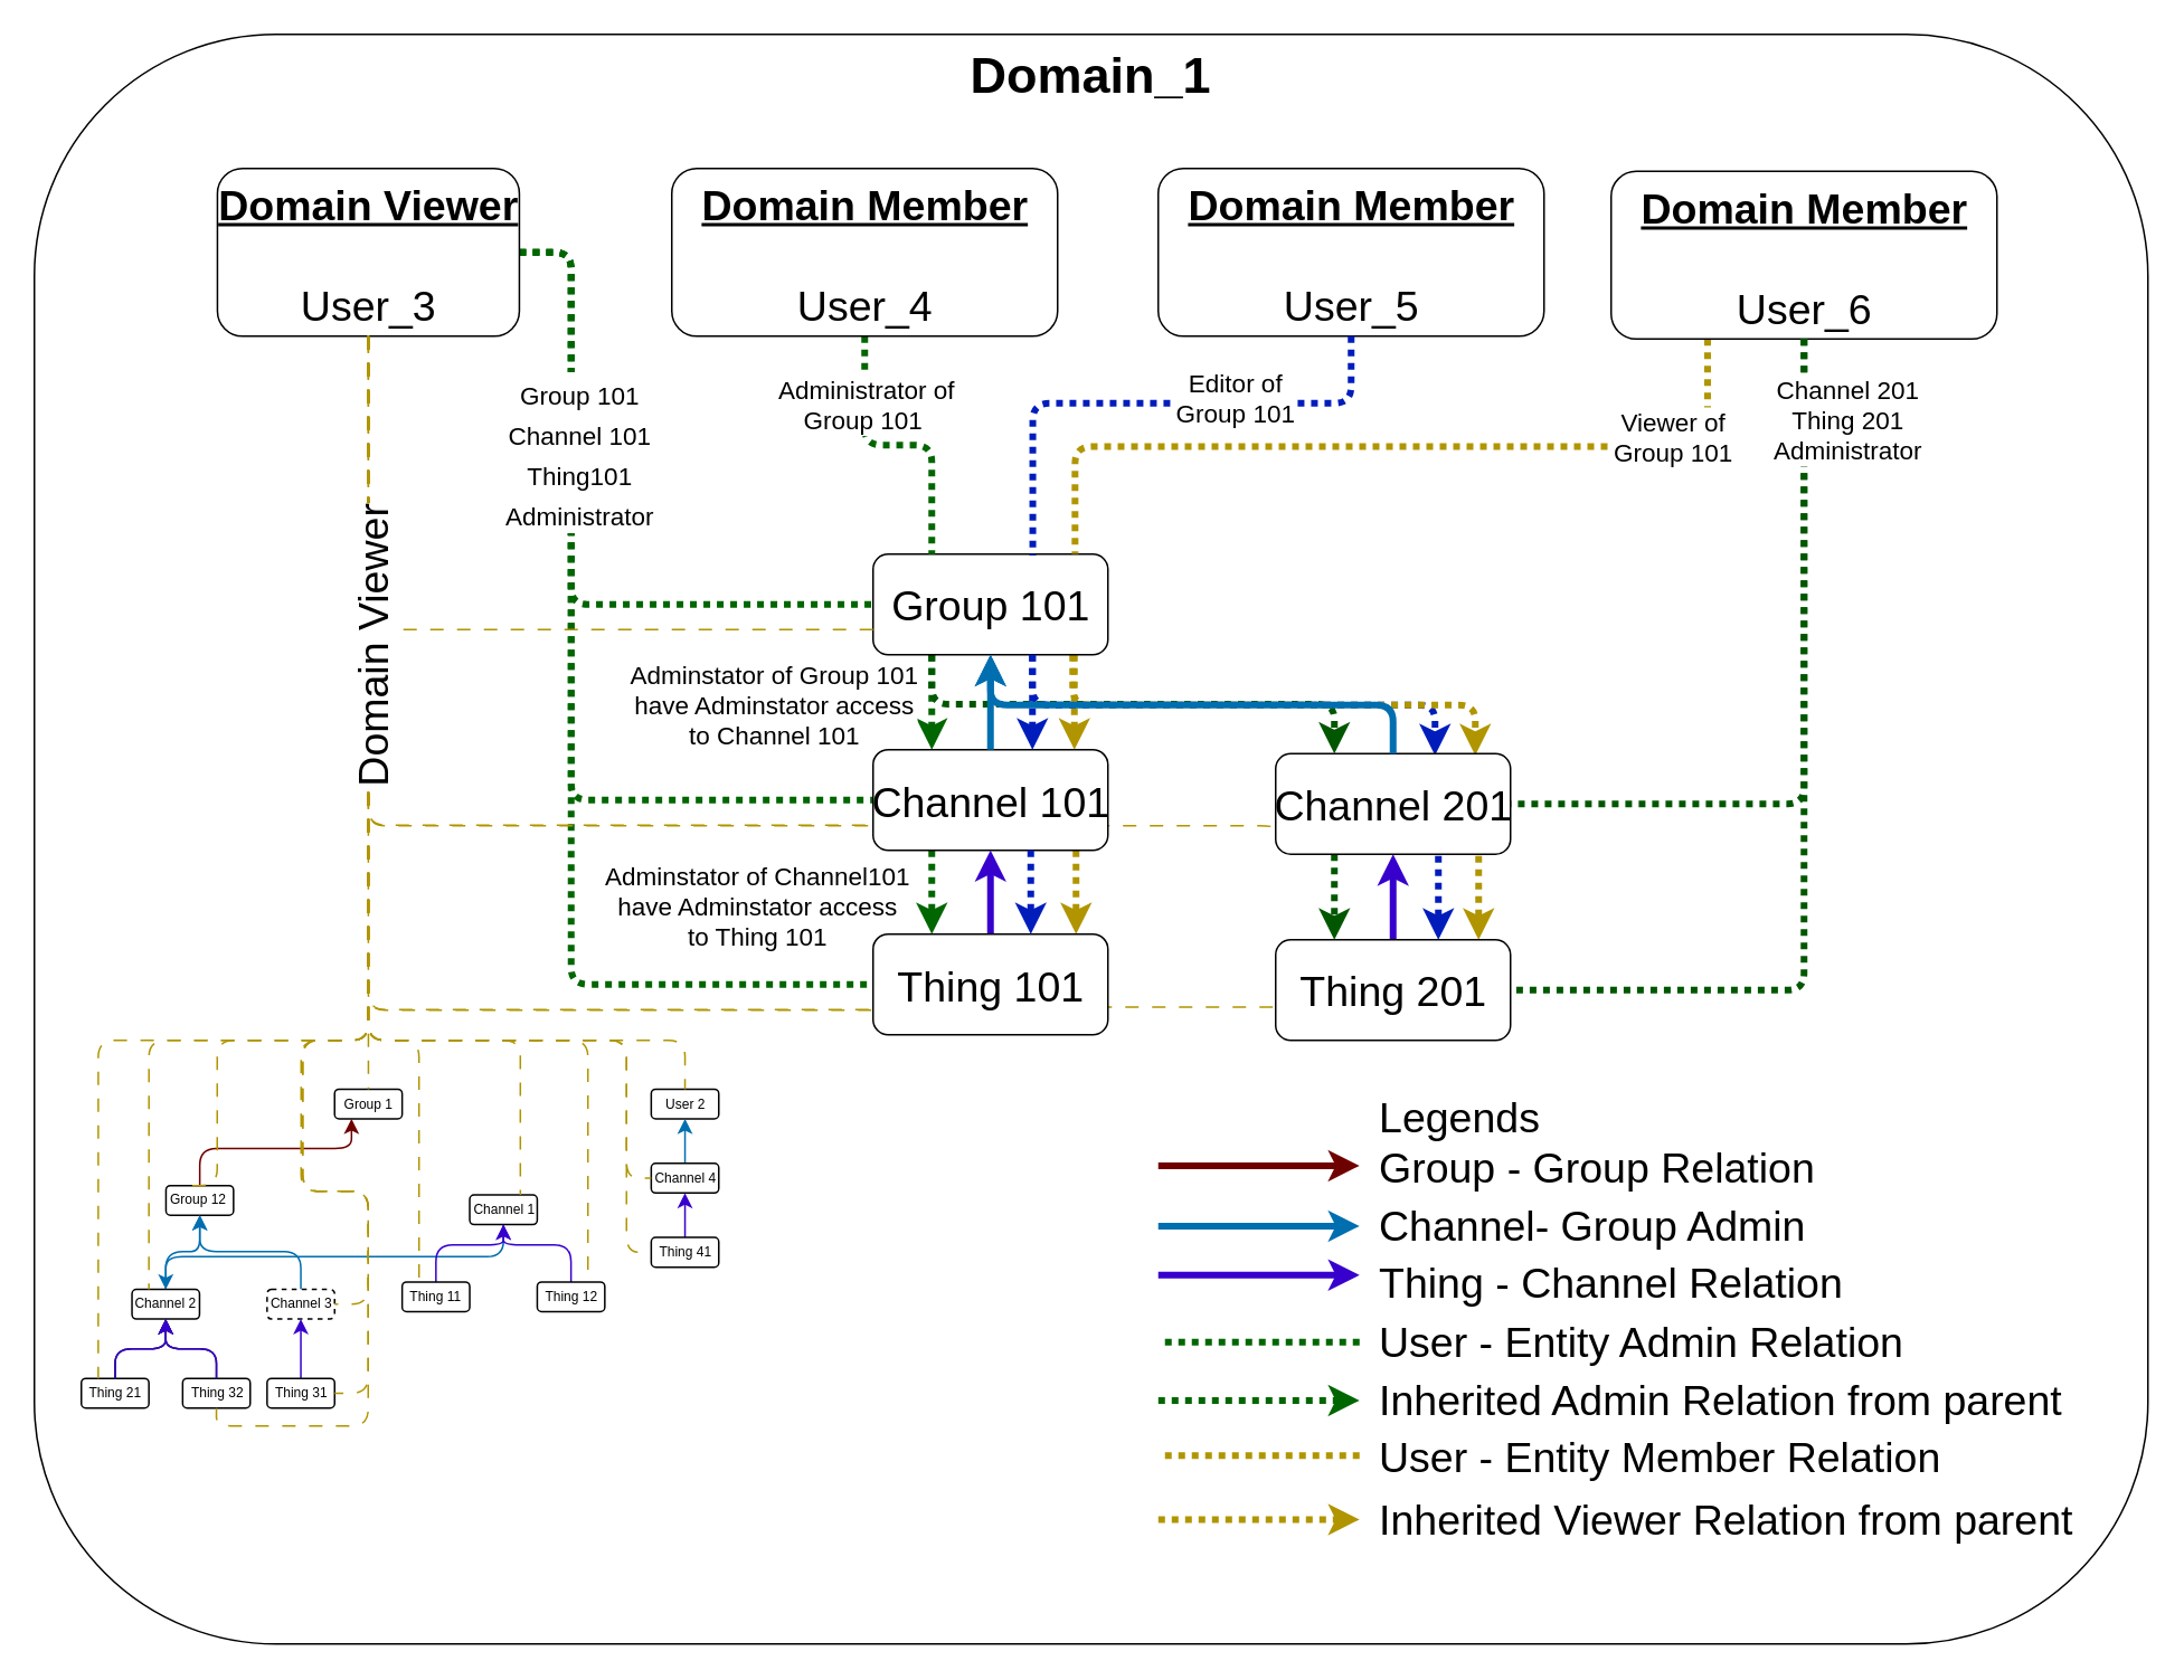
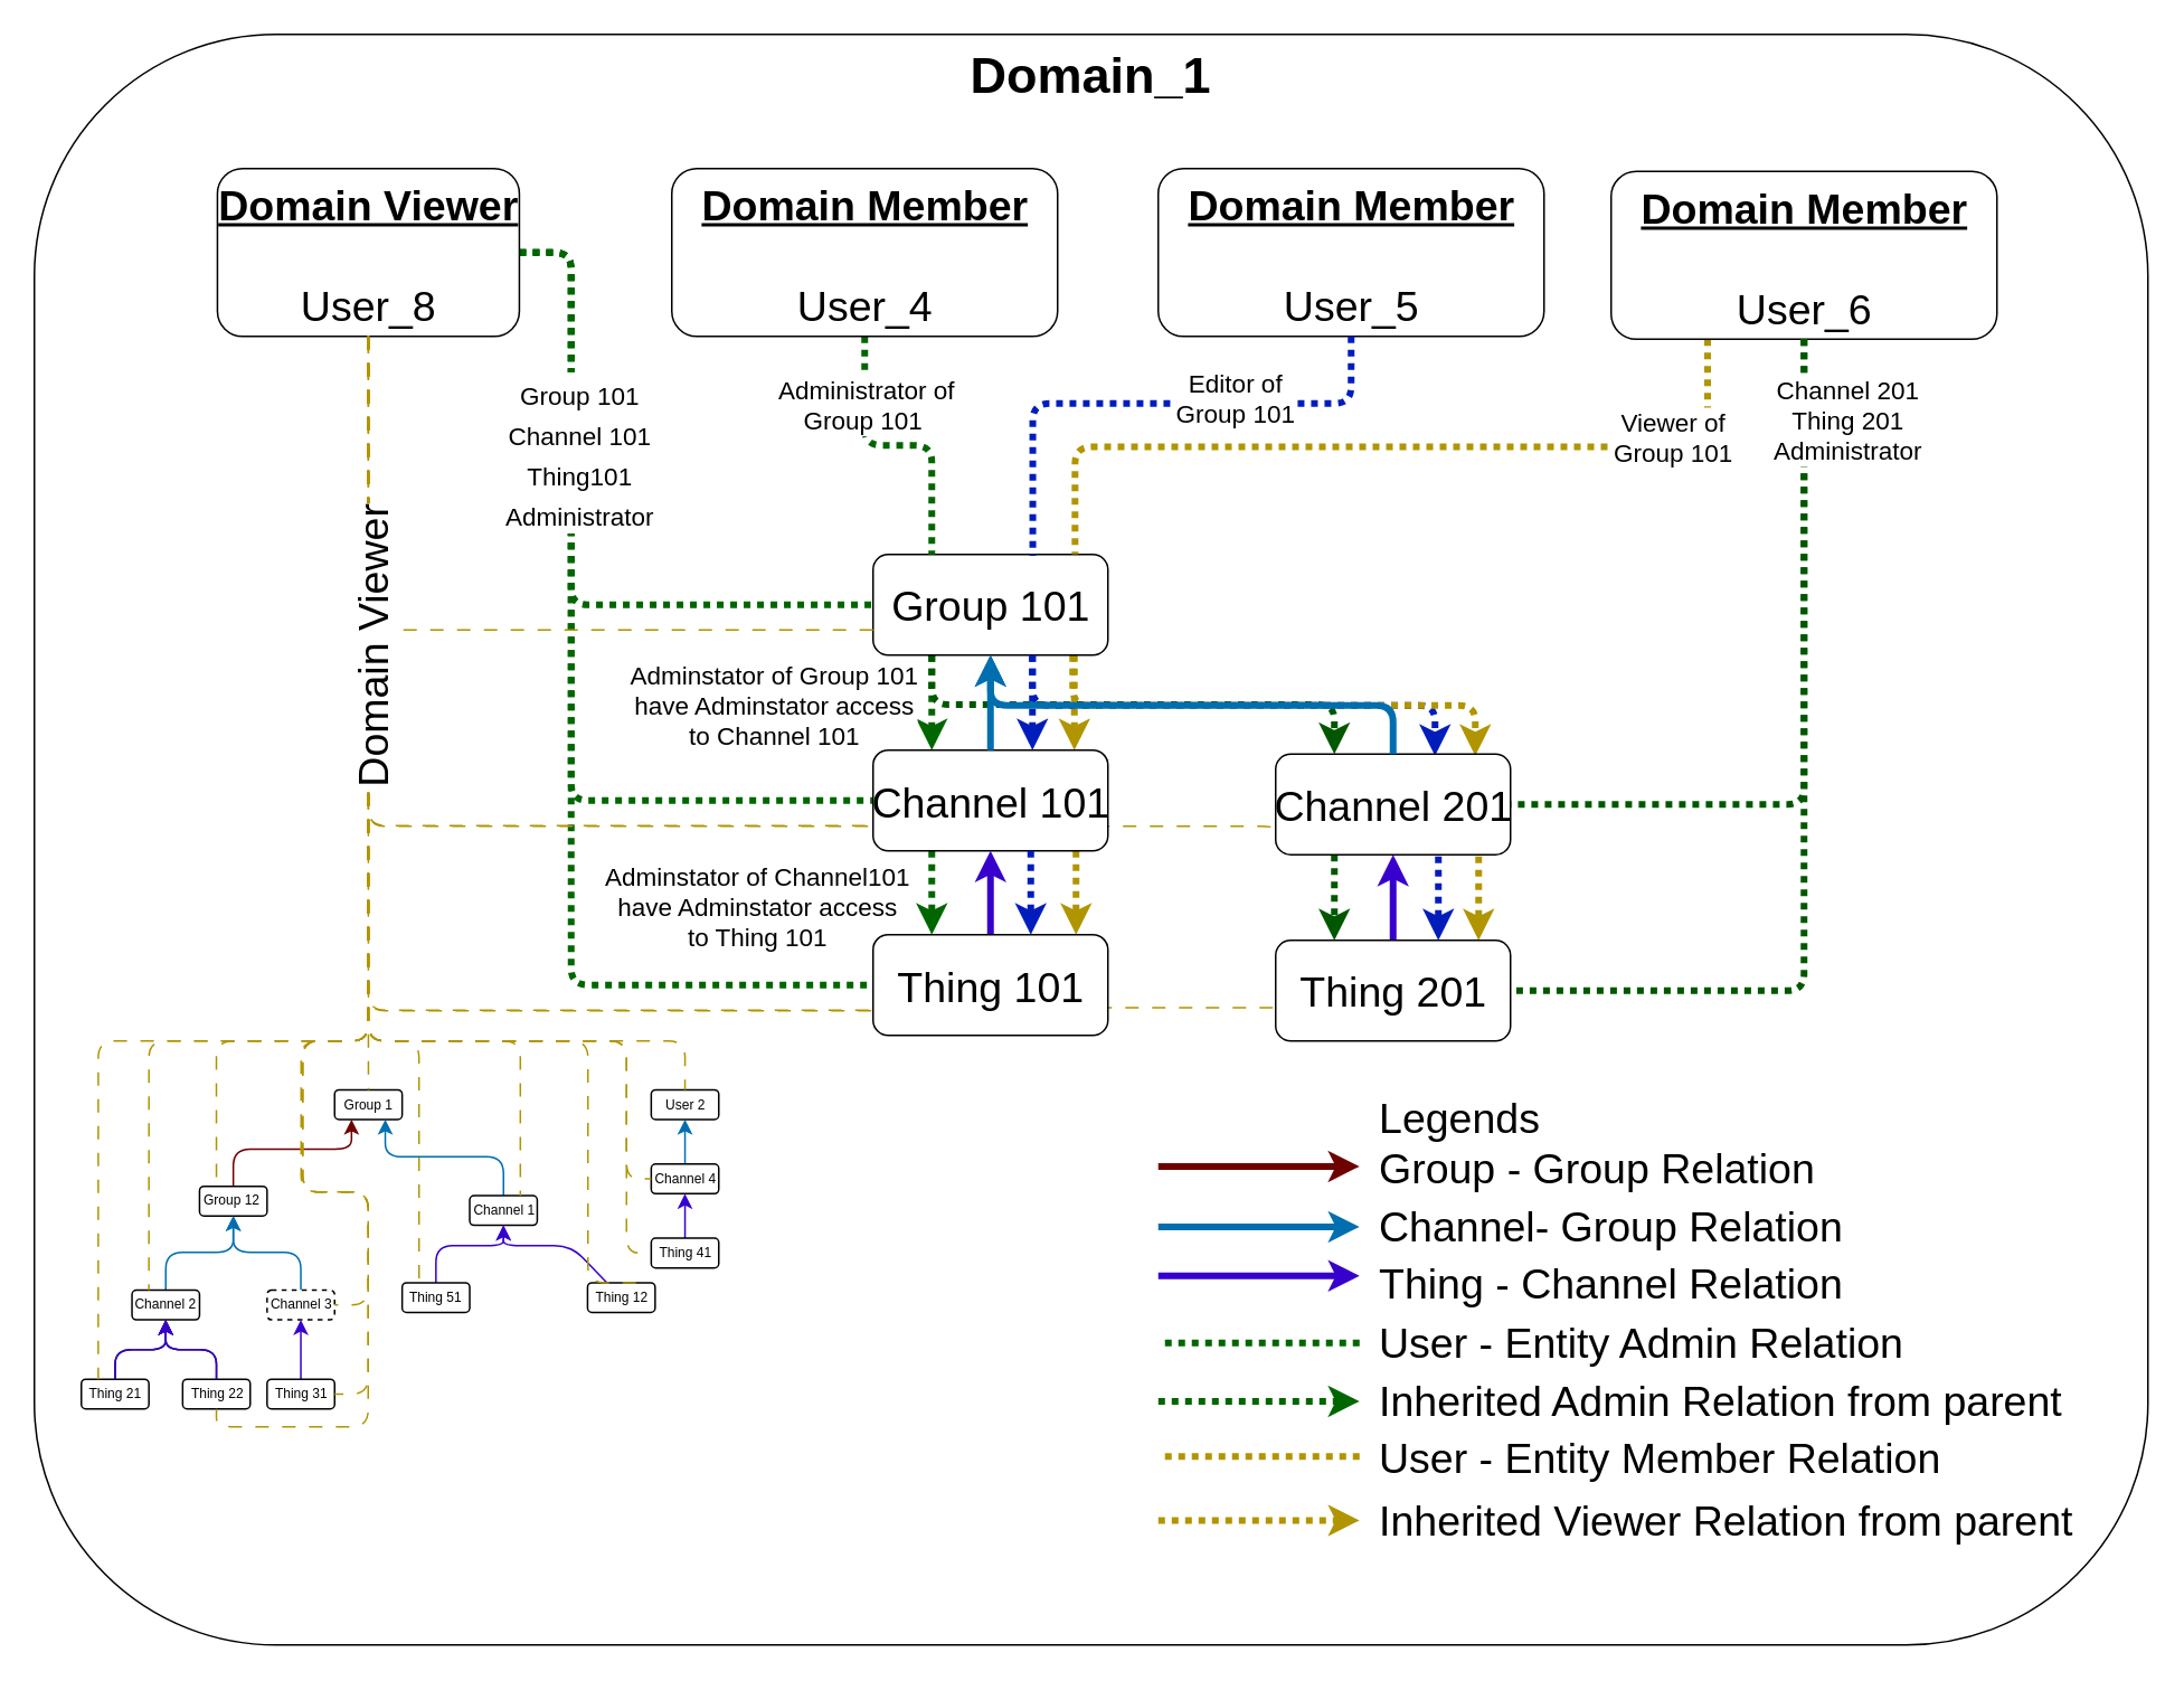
- <mxCell id="48" value="&lt;font style=&quot;font-size: 25px;&quot;&gt;&lt;b&gt;&lt;u&gt;Domain Viewer&lt;/u&gt;&lt;/b&gt;&lt;br&gt;&lt;br&gt;User_3&lt;/font&gt;" style="rounded=1;html=1;fontSize=25;verticalAlign=top;" parent="36" vertex="1"><mxGeometry x="129.13" y="100" width="180" height="100" as="geometry" /></mxCell>
+ <mxCell id="48" value="&lt;font style=&quot;font-size: 25px;&quot;&gt;&lt;b&gt;&lt;u&gt;Domain Viewer&lt;/u&gt;&lt;/b&gt;&lt;br&gt;&lt;br&gt;User_8&lt;/font&gt;" style="rounded=1;html=1;fontSize=25;verticalAlign=top;" parent="36" vertex="1"><mxGeometry x="129.13" y="100" width="180" height="100" as="geometry" /></mxCell>
- <mxCell id="12" value="Group 12" style="rounded=1;whiteSpace=wrap;html=1;fontSize=8;" parent="9" vertex="1"><mxGeometry x="50.464" y="79.615" width="40.265" height="17.692" as="geometry" /></mxCell>
+ <mxCell id="12" value="Group 12" style="rounded=1;whiteSpace=wrap;html=1;fontSize=8;" parent="9" vertex="1"><mxGeometry x="70.464" y="79.615" width="40.265" height="17.692" as="geometry" /></mxCell>
- <mxCell id="101" value="Channel- Group Admin" style="text;html=1;strokeColor=none;fillColor=none;align=left;verticalAlign=middle;whiteSpace=wrap;rounded=0;fontSize=25;" parent="95" vertex="1"><mxGeometry x="820" y="715" width="300" height="30" as="geometry" /></mxCell>
+ <mxCell id="101" value="Channel- Group Relation" style="text;html=1;strokeColor=none;fillColor=none;align=left;verticalAlign=middle;whiteSpace=wrap;rounded=0;fontSize=25;" parent="95" vertex="1"><mxGeometry x="820" y="715" width="300" height="30" as="geometry" /></mxCell>
- <mxCell id="17" style="edgeStyle=elbowEdgeStyle;rounded=1;elbow=vertical;html=1;fontSize=8;fillColor=#1ba1e2;strokeColor=#006EAF;" parent="9" source="18" target="14" edge="1"><mxGeometry relative="1" as="geometry"><mxPoint x="171.126" y="39.808" as="targetPoint" /></mxGeometry></mxCell>
+ <mxCell id="17" style="edgeStyle=elbowEdgeStyle;rounded=1;elbow=vertical;html=1;fontSize=8;fillColor=#1ba1e2;strokeColor=#006EAF;entryX=0.75;entryY=1;entryDx=0;entryDy=0;" parent="9" source="18" target="10" edge="1"><mxGeometry relative="1" as="geometry"><mxPoint x="171.126" y="39.808" as="targetPoint" /></mxGeometry></mxCell>
- <mxCell id="20" value="Thing 11" style="rounded=1;html=1;fontSize=8;" parent="9" vertex="1"><mxGeometry x="191.258" y="137.115" width="40.265" height="17.692" as="geometry" /></mxCell>
+ <mxCell id="20" value="Thing 51" style="rounded=1;html=1;fontSize=8;" parent="9" vertex="1"><mxGeometry x="191.258" y="137.115" width="40.265" height="17.692" as="geometry" /></mxCell>
- <mxCell id="22" value="Thing 12" style="rounded=1;html=1;fontSize=8;" parent="9" vertex="1"><mxGeometry x="271.788" y="137.115" width="40.265" height="17.692" as="geometry" /></mxCell>
+ <mxCell id="22" value="Thing 12" style="rounded=1;html=1;fontSize=8;" parent="9" vertex="1"><mxGeometry x="301.788" y="137.115" width="40.265" height="17.692" as="geometry" /></mxCell>
- <mxCell id="26" value="Thing 32" style="rounded=1;html=1;fontSize=8;" parent="9" vertex="1"><mxGeometry x="60.397" y="194.615" width="40.265" height="17.692" as="geometry" /></mxCell>
+ <mxCell id="26" value="Thing 22" style="rounded=1;html=1;fontSize=8;" parent="9" vertex="1"><mxGeometry x="60.397" y="194.615" width="40.265" height="17.692" as="geometry" /></mxCell>
